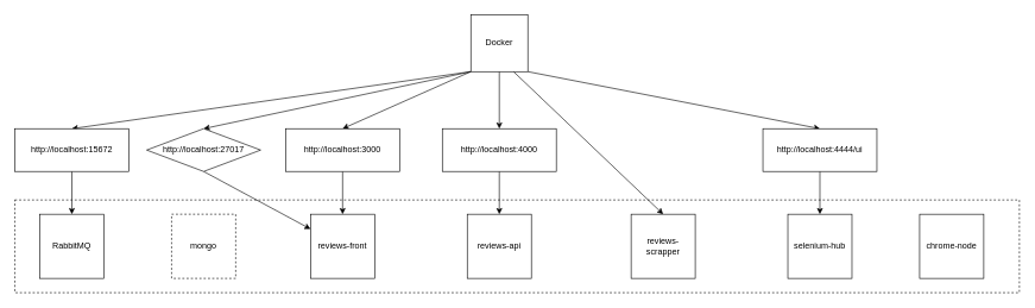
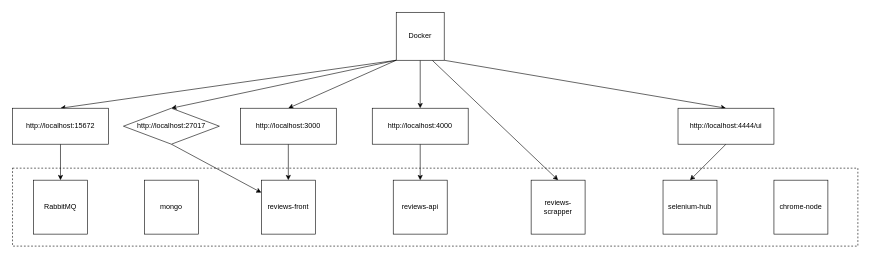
- <mxCell id="18" value="http://localhost:4444/ui" style="rounded=0;whiteSpace=wrap;html=1;" parent="1" vertex="1"><mxGeometry x="1070" y="180" width="160" height="60" as="geometry" /></mxCell>
+ <mxCell id="18" value="http://localhost:4444/ui" style="rounded=0;whiteSpace=wrap;html=1;" parent="1" vertex="1"><mxGeometry x="1130" y="180" width="160" height="60" as="geometry" /></mxCell>
- <mxCell id="21" value="mongo" style="whiteSpace=wrap;html=1;aspect=fixed;dashed=1;" parent="1" vertex="1"><mxGeometry x="240" y="300" width="90" height="90" as="geometry" /></mxCell>
+ <mxCell id="21" value="mongo" style="whiteSpace=wrap;html=1;aspect=fixed;" parent="1" vertex="1"><mxGeometry x="240" y="300" width="90" height="90" as="geometry" /></mxCell>
